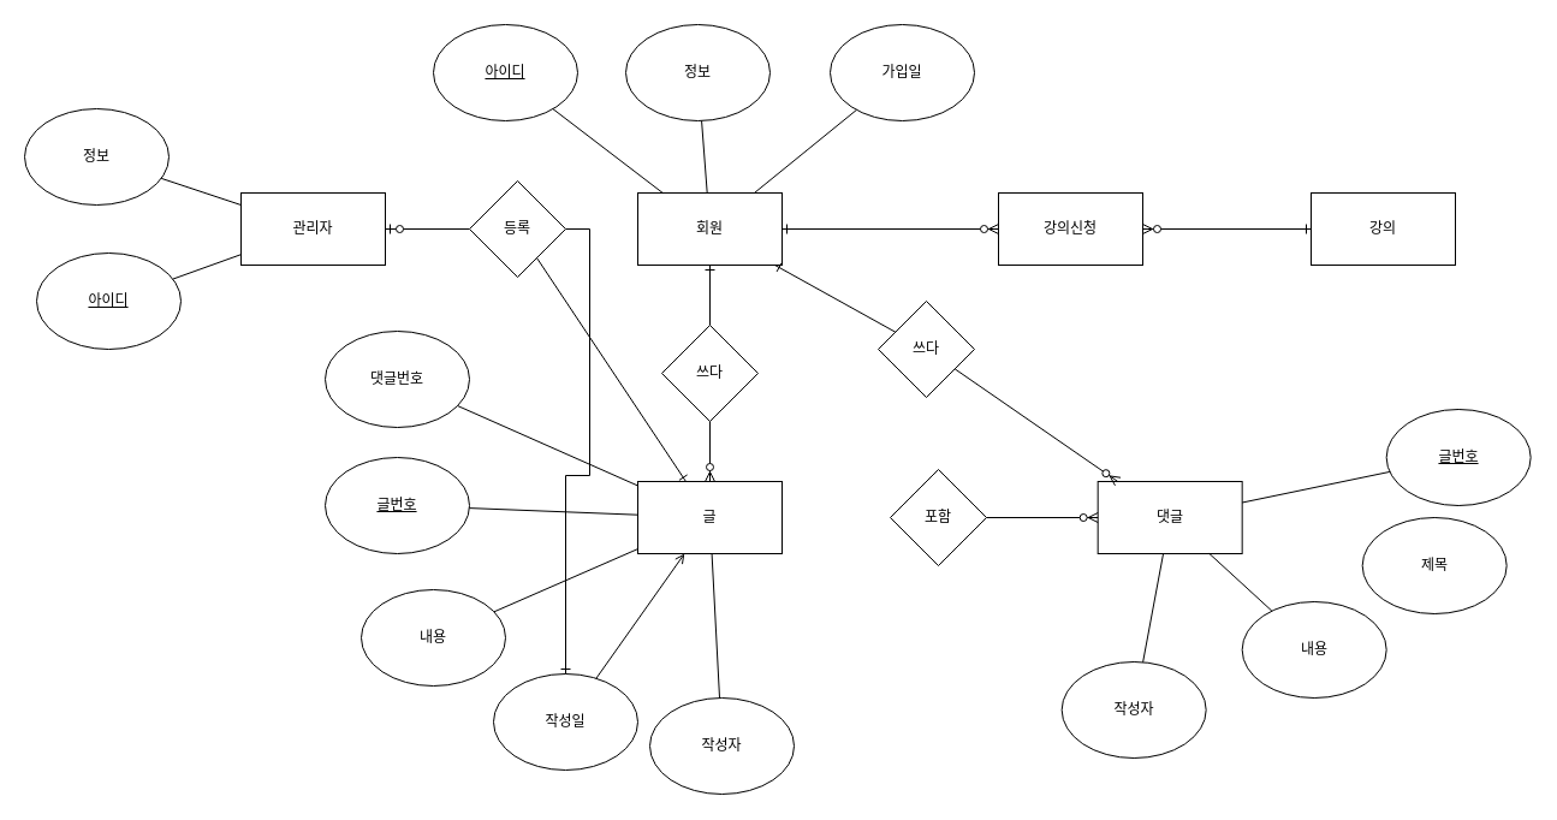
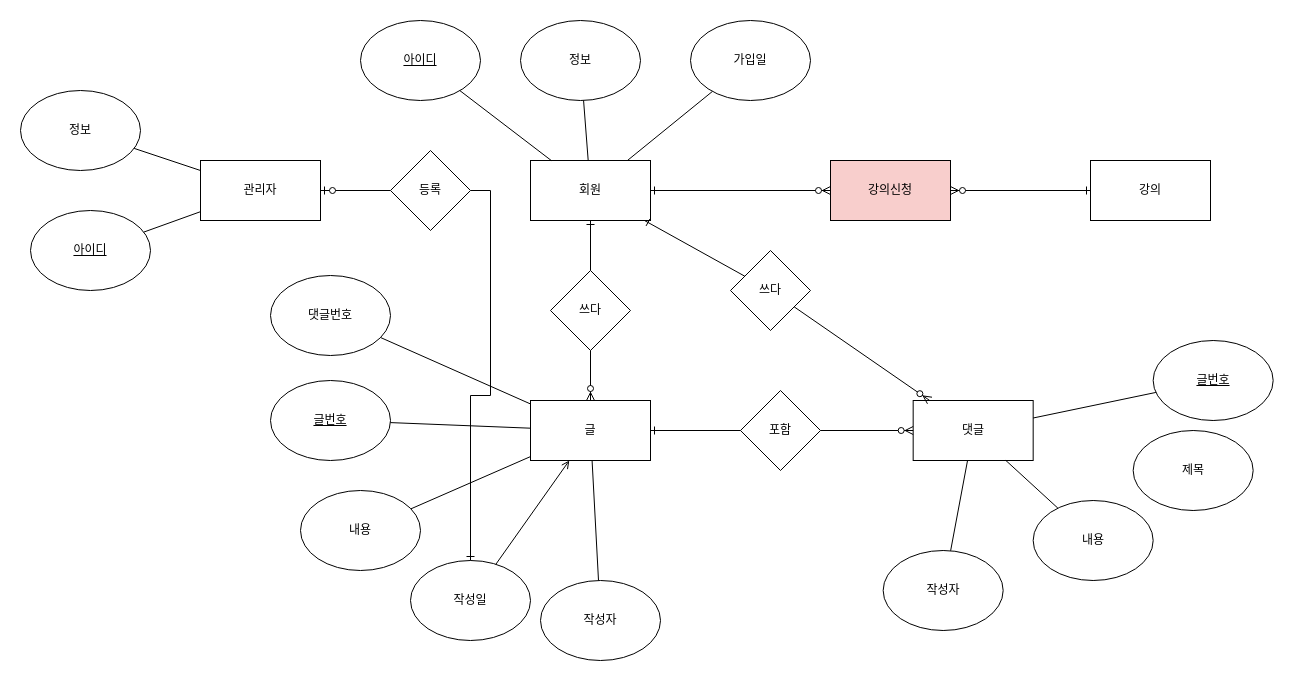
- <mxCell id="45" value="강의신청" style="rounded=0;whiteSpace=wrap;html=1;" vertex="1" parent="1"><mxGeometry x="830" y="160" width="120" height="60" as="geometry" /></mxCell>
+ <mxCell id="45" value="강의신청" style="rounded=0;whiteSpace=wrap;html=1;fillColor=#f8cecc;" vertex="1" parent="1"><mxGeometry x="830" y="160" width="120" height="60" as="geometry" /></mxCell>
- <mxCell id="31" value="" style="endArrow=none;html=1;startArrow=ERone;startFill=0;" parent="1" source="4" target="40" edge="1"><mxGeometry width="50" height="50" relative="1" as="geometry"><mxPoint x="670" y="430" as="sourcePoint" /><mxPoint x="720" y="380" as="targetPoint" /></mxGeometry></mxCell>
+ <mxCell id="31" value="" style="endArrow=none;html=1;startArrow=ERone;startFill=0;" parent="1" source="4" target="30" edge="1"><mxGeometry width="50" height="50" relative="1" as="geometry"><mxPoint x="670" y="430" as="sourcePoint" /><mxPoint x="720" y="380" as="targetPoint" /></mxGeometry></mxCell>
